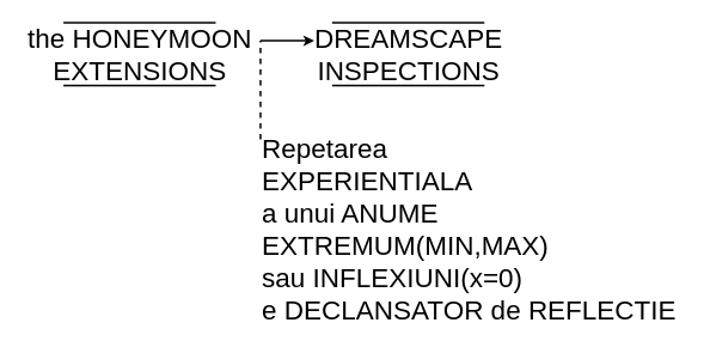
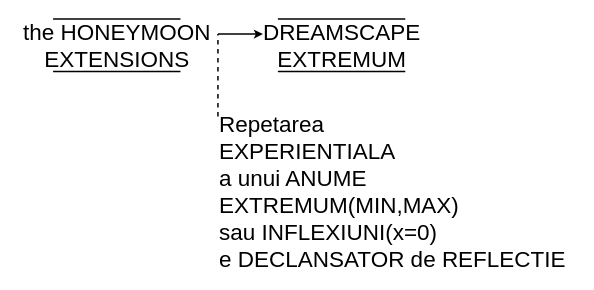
- <mxCell id="5" value="DREAMSCAPE&lt;br&gt;INSPECTIONS" style="text;html=1;align=center;verticalAlign=middle;resizable=0;points=[];autosize=1;strokeColor=none;fillColor=none;fontSize=30;" vertex="1" parent="1"><mxGeometry x="340" y="20" width="230" height="80" as="geometry" /></mxCell>
+ <mxCell id="5" value="DREAMSCAPE&lt;br&gt;EXTREMUM" style="text;html=1;align=center;verticalAlign=middle;resizable=0;points=[];autosize=1;strokeColor=none;fillColor=none;fontSize=30;" vertex="1" parent="1"><mxGeometry x="340" y="20" width="230" height="80" as="geometry" /></mxCell>
